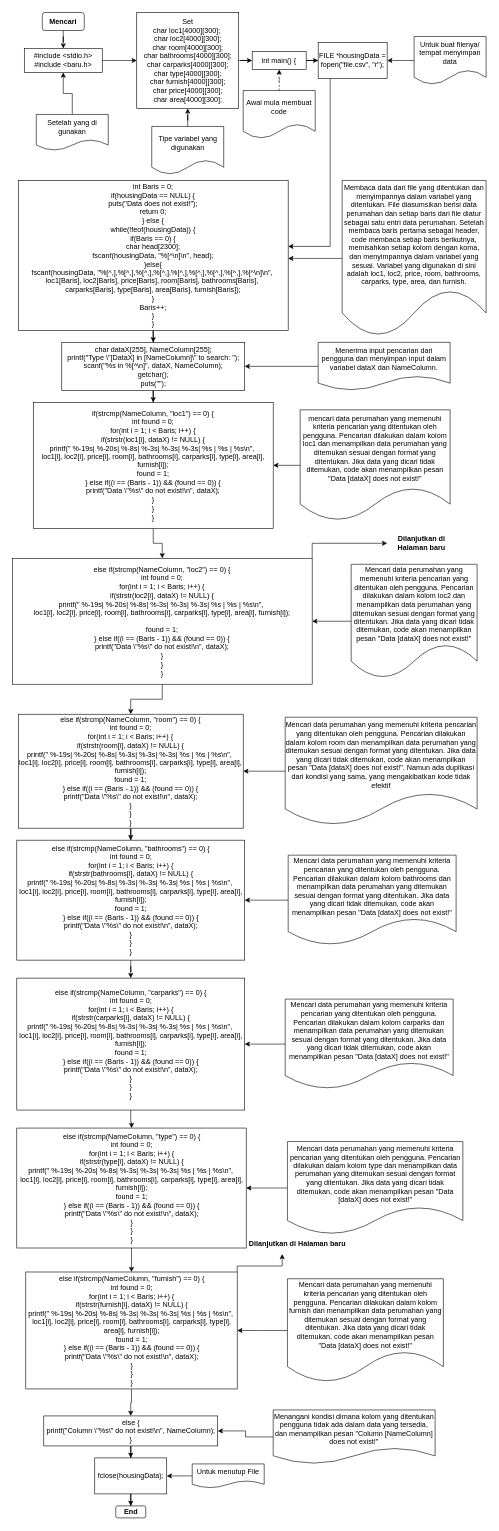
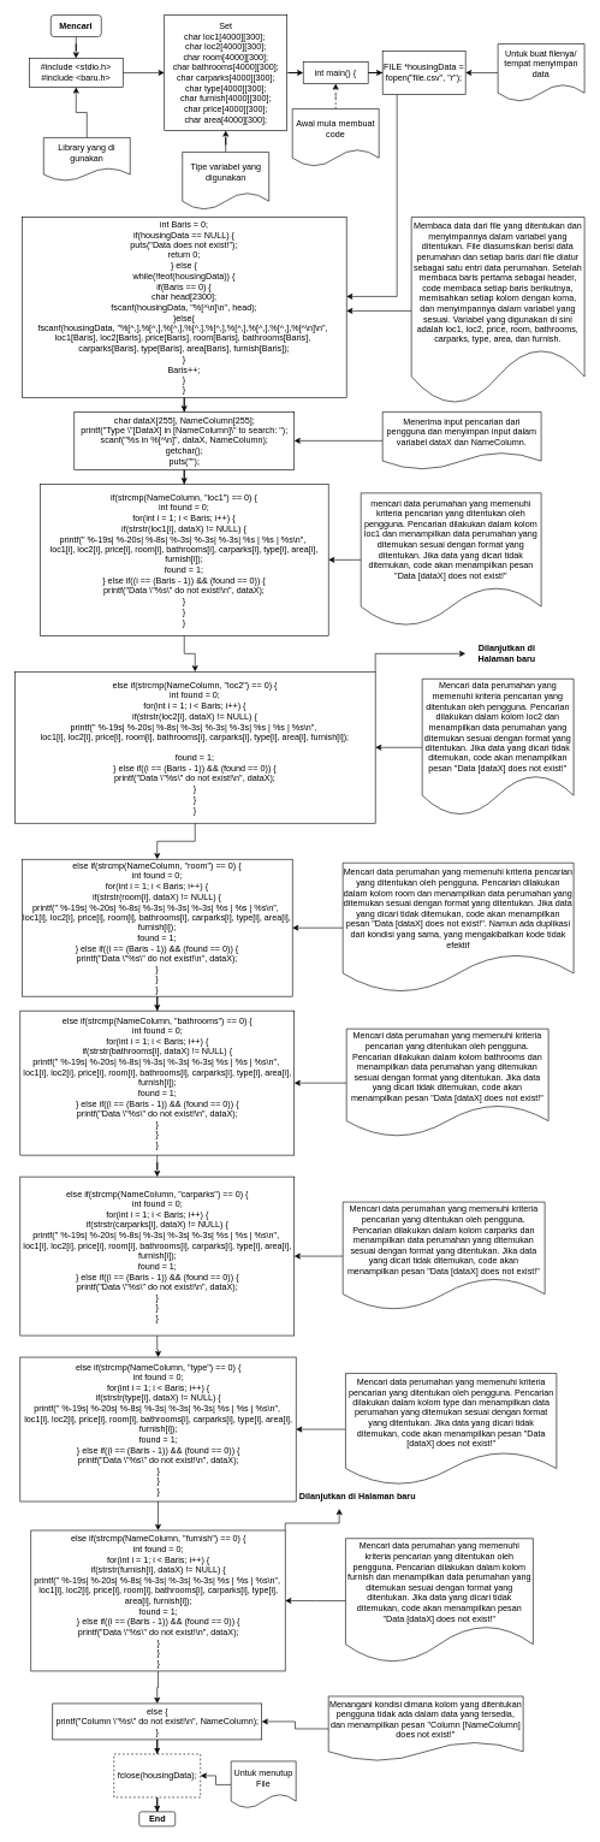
- <mxCell id="7" value="Setelah yang di gunakan" style="shape=document;whiteSpace=wrap;html=1;boundedLbl=1;" vertex="1" parent="1"><mxGeometry x="60" y="190" width="120" height="60" as="geometry" /></mxCell>
+ <mxCell id="7" value="Library yang di gunakan" style="shape=document;whiteSpace=wrap;html=1;boundedLbl=1;" vertex="1" parent="1"><mxGeometry x="60" y="190" width="120" height="60" as="geometry" /></mxCell>
- <mxCell id="64" value="fclose(housingData);" style="rounded=0;whiteSpace=wrap;html=1;" vertex="1" parent="1"><mxGeometry x="157.5" y="2430" width="120" height="60" as="geometry" /></mxCell>
+ <mxCell id="64" value="fclose(housingData);" style="rounded=0;whiteSpace=wrap;html=1;dashed=1;" vertex="1" parent="1"><mxGeometry x="157.5" y="2430" width="120" height="60" as="geometry" /></mxCell>
- <mxCell id="67" value="Untuk menutup File" style="shape=document;whiteSpace=wrap;html=1;boundedLbl=1;" vertex="1" parent="1"><mxGeometry x="320" y="2440" width="120" height="40" as="geometry" /></mxCell>
+ <mxCell id="67" value="Untuk menutup File" style="shape=document;whiteSpace=wrap;html=1;boundedLbl=1;" vertex="1" parent="1"><mxGeometry x="320" y="2440" width="90" height="65" as="geometry" /></mxCell>
